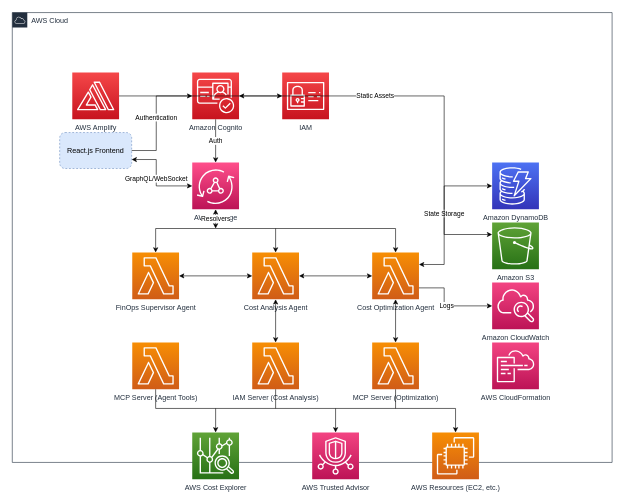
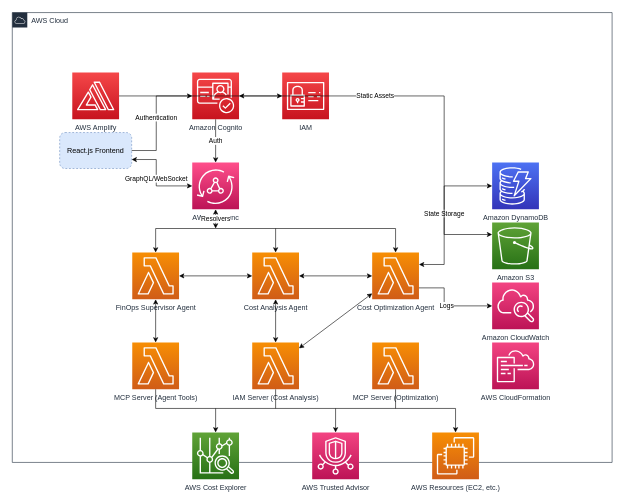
- <mxCell id="7" value="AWS Storage" style="outlineConnect=0;fontColor=#232F3E;gradientColor=#FF4F8B;gradientDirection=north;fillColor=#BC1356;strokeColor=#ffffff;dashed=0;verticalLabelPosition=bottom;verticalAlign=top;align=center;html=1;fontSize=12;fontStyle=0;aspect=fixed;shape=mxgraph.aws4.resourceIcon;resIcon=mxgraph.aws4.appsync;" vertex="1" parent="2"><mxGeometry x="300" y="250" width="78" height="78" as="geometry" /></mxCell>
+ <mxCell id="7" value="AWS AppSync" style="outlineConnect=0;fontColor=#232F3E;gradientColor=#FF4F8B;gradientDirection=north;fillColor=#BC1356;strokeColor=#ffffff;dashed=0;verticalLabelPosition=bottom;verticalAlign=top;align=center;html=1;fontSize=12;fontStyle=0;aspect=fixed;shape=mxgraph.aws4.resourceIcon;resIcon=mxgraph.aws4.appsync;" vertex="1" parent="2"><mxGeometry x="300" y="250" width="78" height="78" as="geometry" /></mxCell>
+ <mxCell id="31" value="" style="endArrow=classic;startArrow=classic;html=1;rounded=0;" edge="1" parent="2" source="8" target="11"><mxGeometry width="50" height="50" relative="1" as="geometry" /></mxCell>
- <mxCell id="33" value="" style="endArrow=classic;startArrow=classic;html=1;rounded=0;" edge="1" parent="2" source="10" target="13"><mxGeometry width="50" height="50" relative="1" as="geometry" /></mxCell>
+ <mxCell id="33" value="" style="endArrow=classic;startArrow=classic;html=1;rounded=0;" edge="1" parent="2" source="10" target="12"><mxGeometry width="50" height="50" relative="1" as="geometry" /></mxCell>
